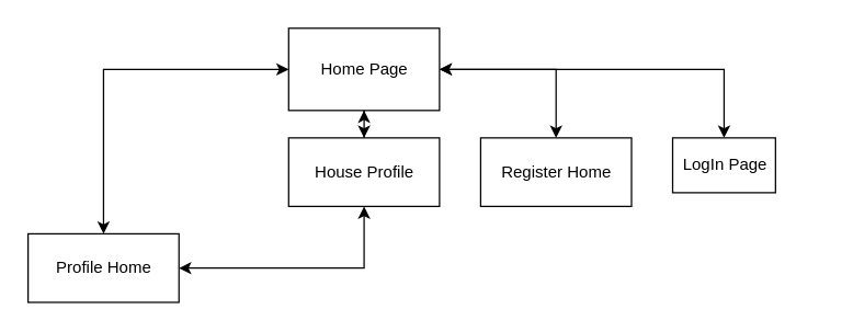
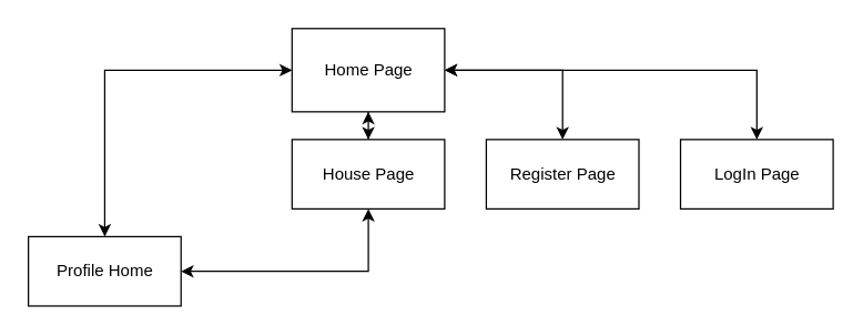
- <mxCell id="9" value="LogIn Page" style="html=1;" vertex="1" parent="1"><mxGeometry x="490" y="100" width="75" height="40" as="geometry" /></mxCell>
+ <mxCell id="9" value="LogIn Page" style="html=1;" vertex="1" parent="1"><mxGeometry x="490" y="100" width="110" height="50" as="geometry" /></mxCell>
- <mxCell id="11" value="House Profile" style="html=1;" vertex="1" parent="1"><mxGeometry x="210" y="100" width="110" height="50" as="geometry" /></mxCell>
+ <mxCell id="11" value="House Page" style="html=1;" vertex="1" parent="1"><mxGeometry x="210" y="100" width="110" height="50" as="geometry" /></mxCell>
- <mxCell id="8" value="Register Home" style="html=1;" vertex="1" parent="1"><mxGeometry x="350" y="100" width="110" height="50" as="geometry" /></mxCell>
+ <mxCell id="8" value="Register Page" style="html=1;" vertex="1" parent="1"><mxGeometry x="350" y="100" width="110" height="50" as="geometry" /></mxCell>
